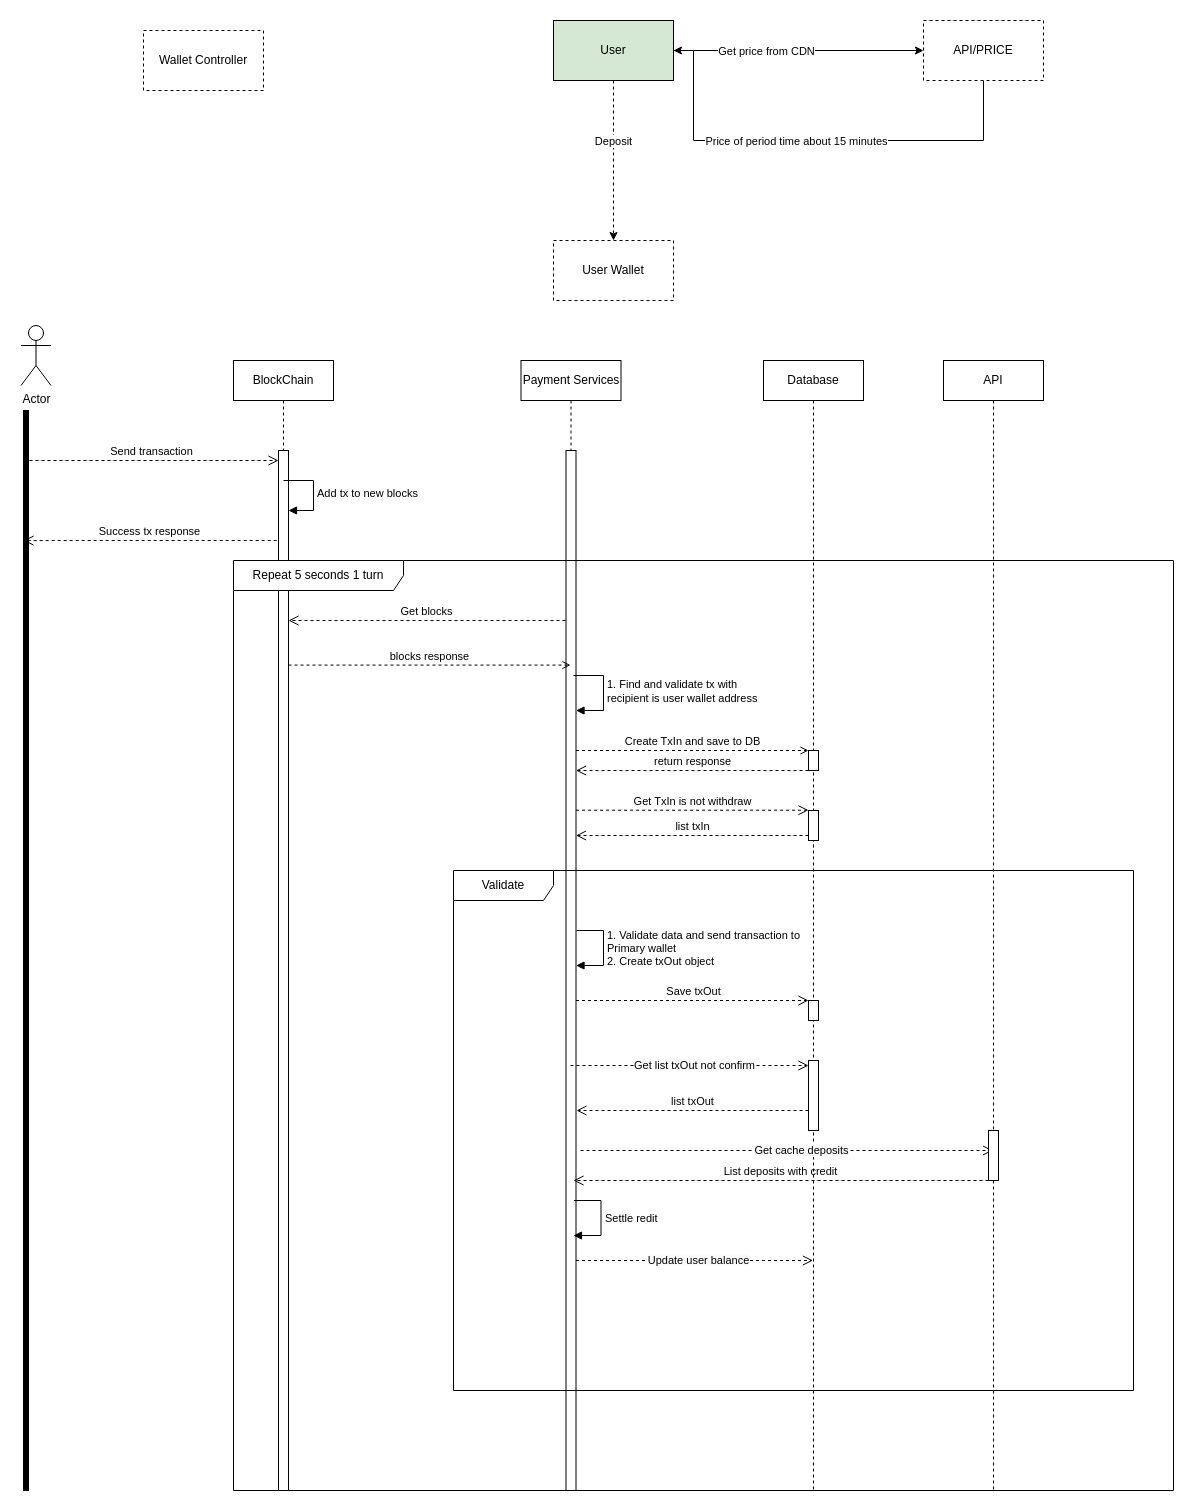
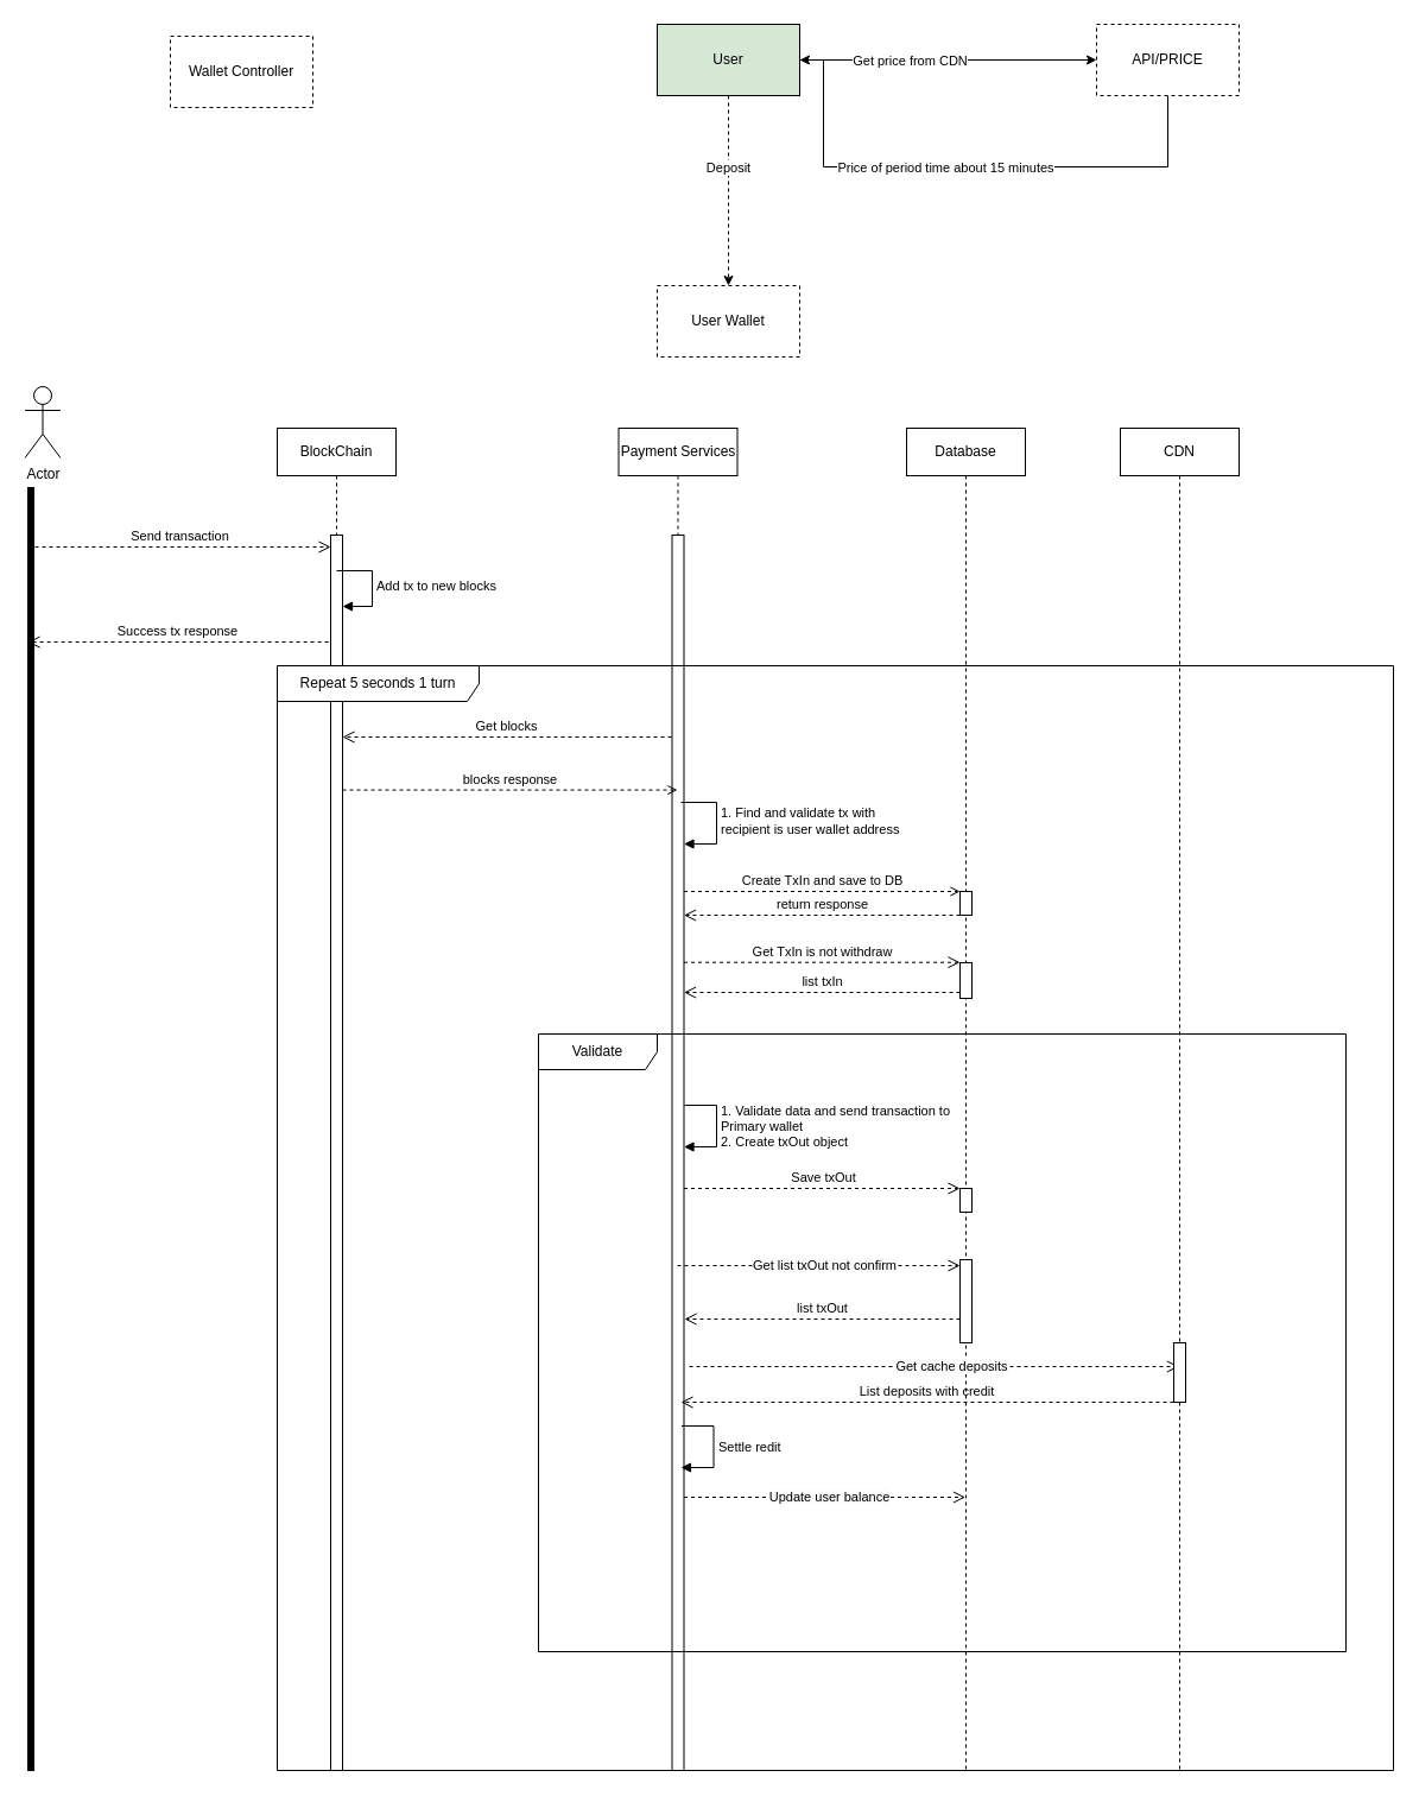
- <mxCell id="47" value="API" style="shape=umlLifeline;perimeter=lifelinePerimeter;whiteSpace=wrap;html=1;container=1;dropTarget=0;collapsible=0;recursiveResize=0;outlineConnect=0;portConstraint=eastwest;newEdgeStyle={&quot;edgeStyle&quot;:&quot;elbowEdgeStyle&quot;,&quot;elbow&quot;:&quot;vertical&quot;,&quot;curved&quot;:0,&quot;rounded&quot;:0};" vertex="1" parent="1"><mxGeometry x="943" y="360" width="100" height="1130" as="geometry" /></mxCell>
+ <mxCell id="47" value="CDN" style="shape=umlLifeline;perimeter=lifelinePerimeter;whiteSpace=wrap;html=1;container=1;dropTarget=0;collapsible=0;recursiveResize=0;outlineConnect=0;portConstraint=eastwest;newEdgeStyle={&quot;edgeStyle&quot;:&quot;elbowEdgeStyle&quot;,&quot;elbow&quot;:&quot;vertical&quot;,&quot;curved&quot;:0,&quot;rounded&quot;:0};" vertex="1" parent="1"><mxGeometry x="943" y="360" width="100" height="1130" as="geometry" /></mxCell>
